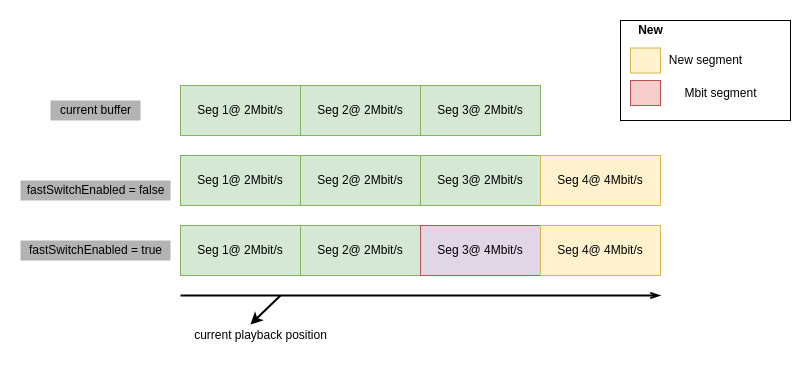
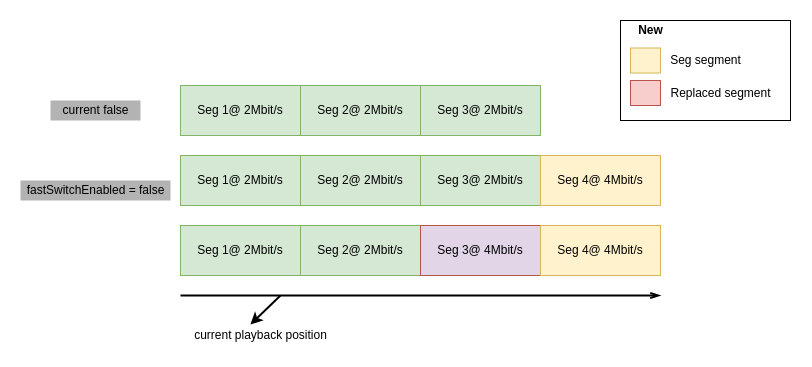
- <mxCell id="24" value="New segment" style="text;html=1;align=center;verticalAlign=middle;resizable=0;points=[];autosize=1;strokeColor=none;fillColor=none;" vertex="1" parent="22"><mxGeometry x="30" y="2.5" width="90" height="20" as="geometry" /></mxCell>
+ <mxCell id="24" value="Seg segment" style="text;html=1;align=center;verticalAlign=middle;resizable=0;points=[];autosize=1;strokeColor=none;fillColor=none;" vertex="1" parent="22"><mxGeometry x="30" y="2.5" width="90" height="20" as="geometry" /></mxCell>
- <mxCell id="27" value="Mbit segment" style="text;html=1;align=center;verticalAlign=middle;resizable=0;points=[];autosize=1;strokeColor=none;fillColor=none;" vertex="1" parent="25"><mxGeometry x="30" y="2.5" width="120" height="20" as="geometry" /></mxCell>
+ <mxCell id="27" value="Replaced segment" style="text;html=1;align=center;verticalAlign=middle;resizable=0;points=[];autosize=1;strokeColor=none;fillColor=none;" vertex="1" parent="25"><mxGeometry x="30" y="2.5" width="120" height="20" as="geometry" /></mxCell>
- <mxCell id="18" value="current buffer" style="text;html=1;align=center;verticalAlign=middle;resizable=0;points=[];autosize=1;strokeColor=none;fillColor=#B3B3B3;" vertex="1" parent="1"><mxGeometry x="50" y="100" width="90" height="20" as="geometry" /></mxCell>
+ <mxCell id="18" value="current false" style="text;html=1;align=center;verticalAlign=middle;resizable=0;points=[];autosize=1;strokeColor=none;fillColor=#B3B3B3;" vertex="1" parent="1"><mxGeometry x="50" y="100" width="90" height="20" as="geometry" /></mxCell>
- <mxCell id="13" value="fastSwitchEnabled = true" style="text;html=1;align=center;verticalAlign=middle;resizable=0;points=[];autosize=1;strokeColor=none;fillColor=#B3B3B3;" parent="1" vertex="1"><mxGeometry x="20" y="240" width="150" height="20" as="geometry" /></mxCell>
